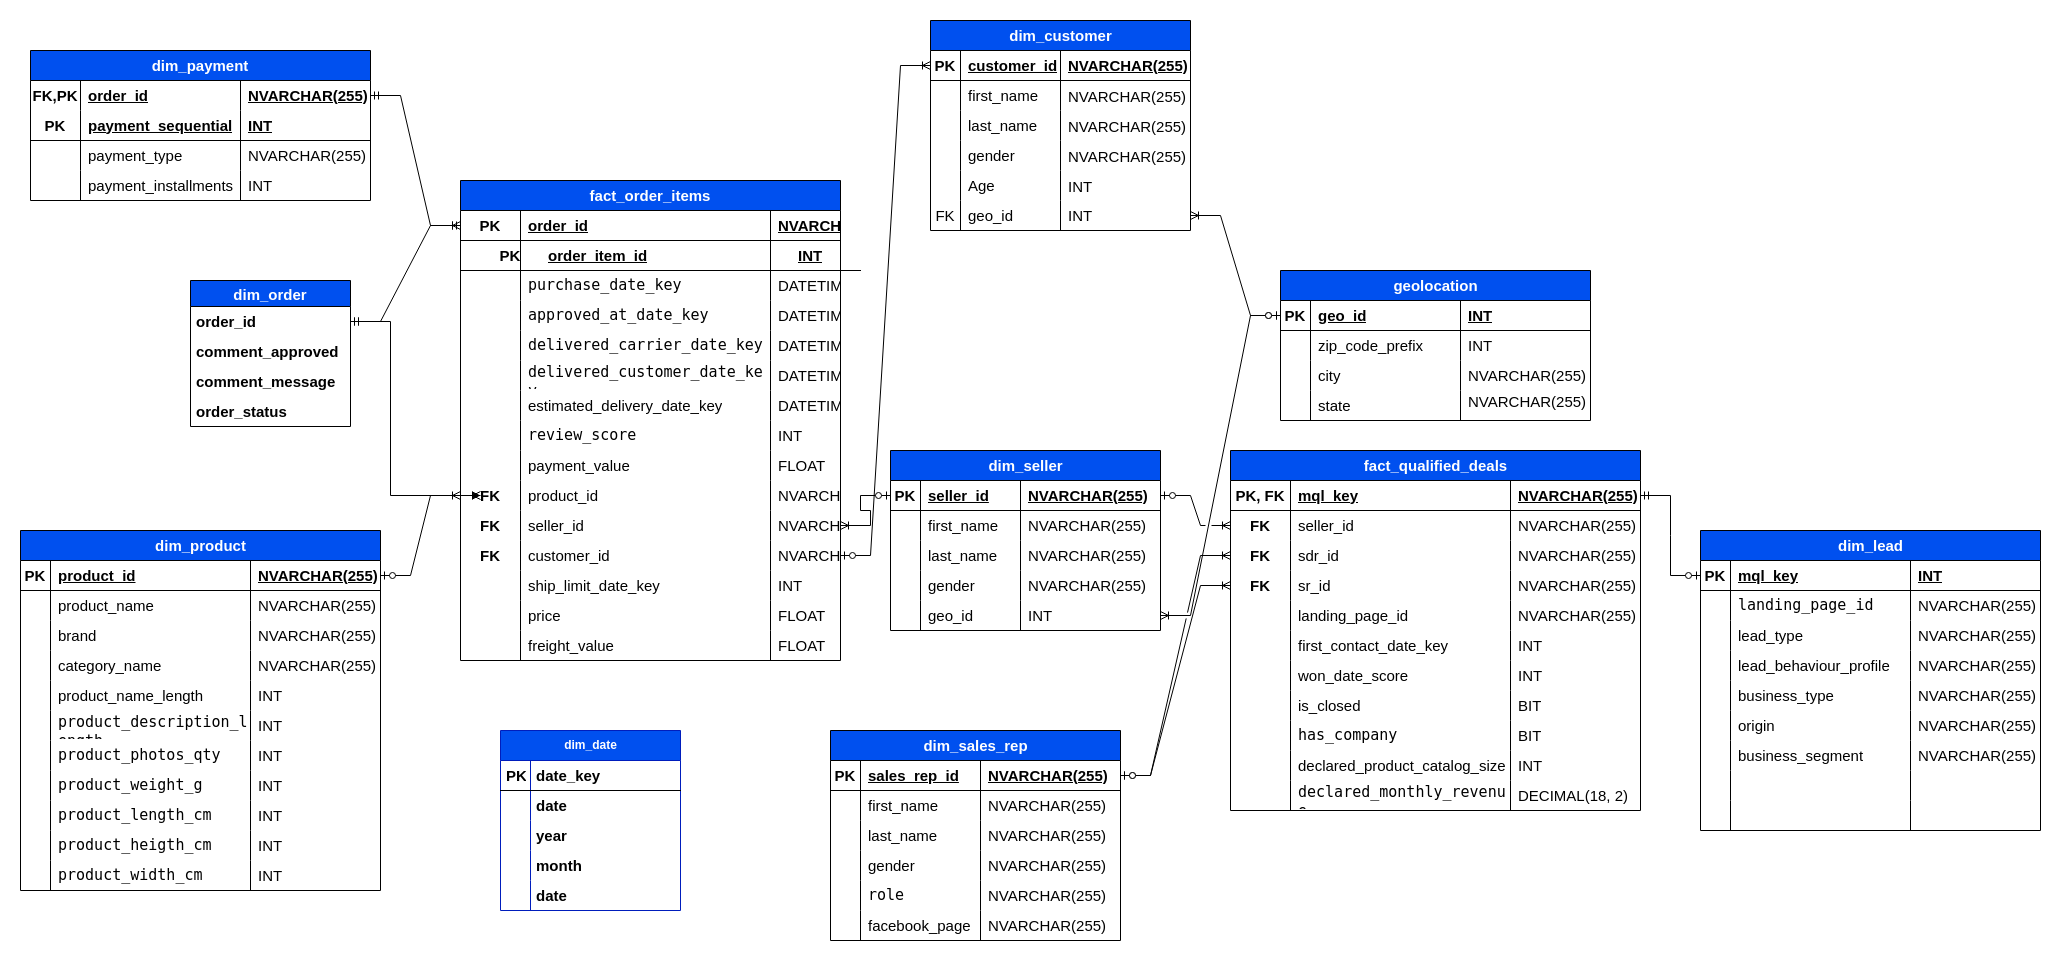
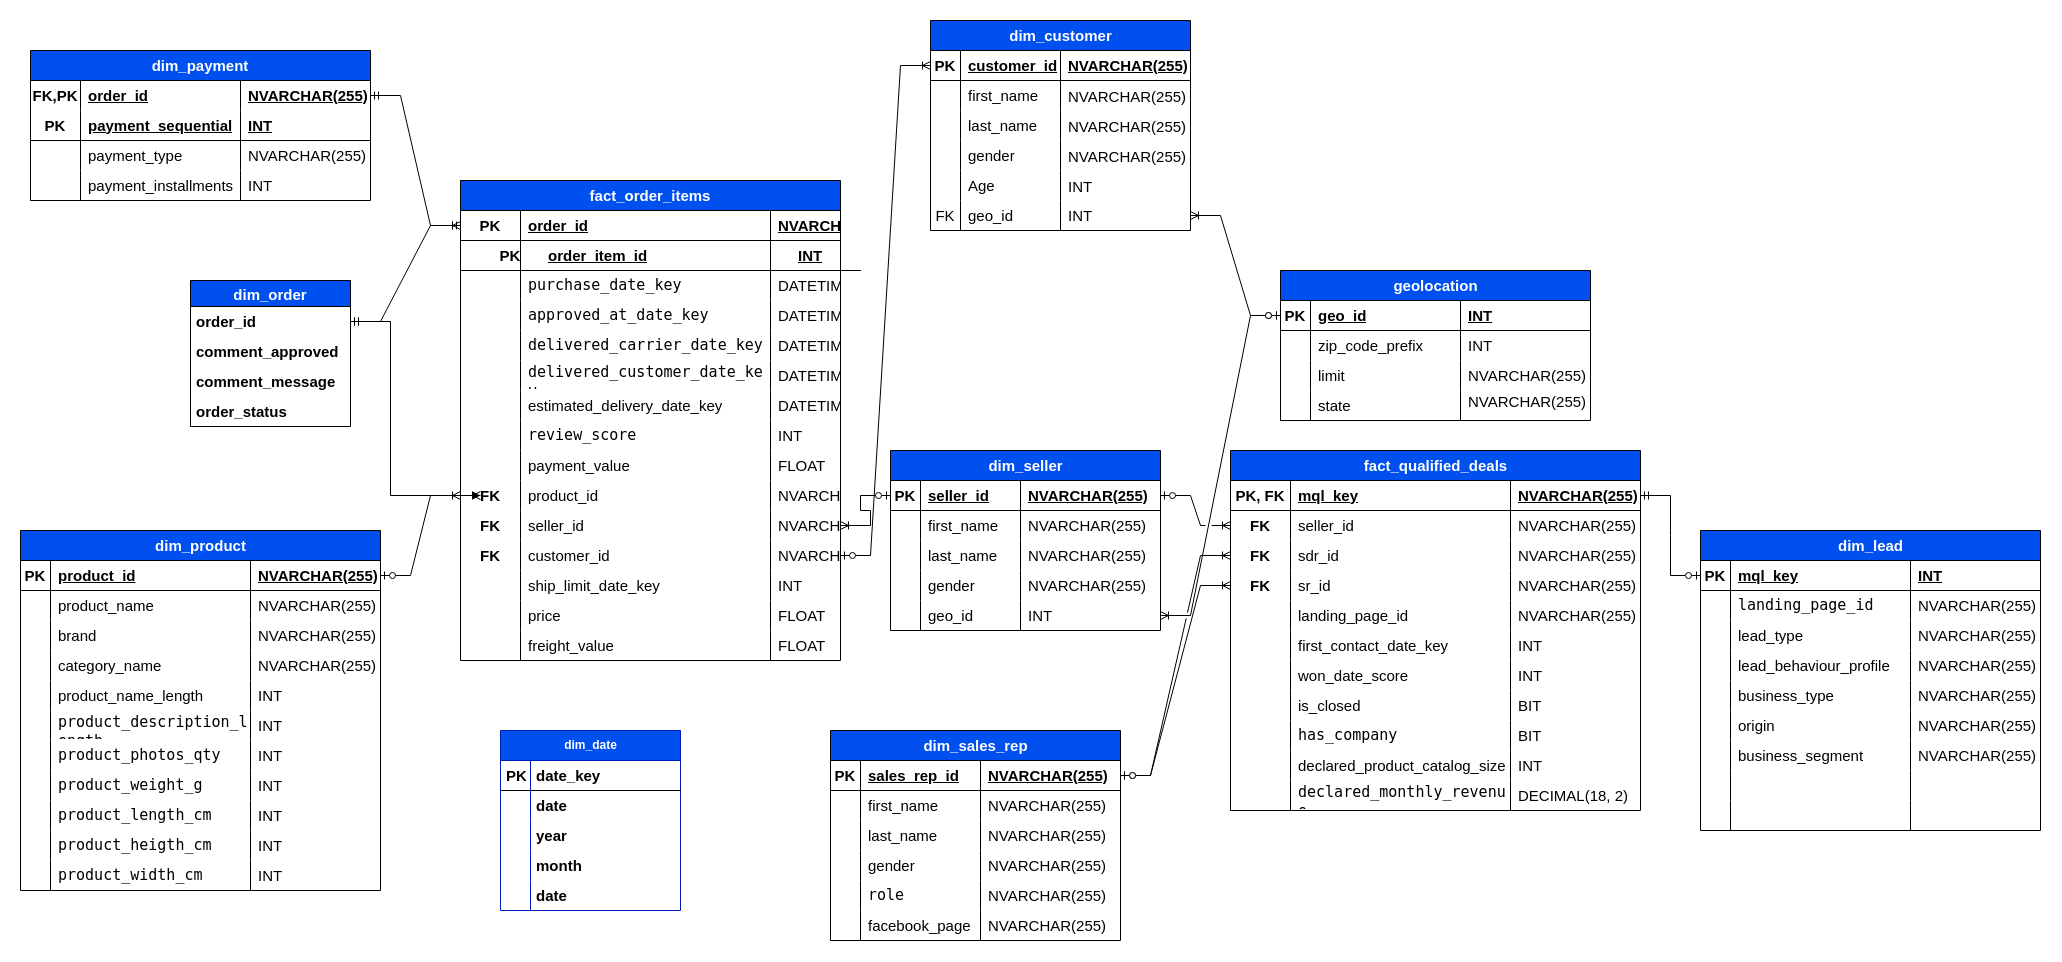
- <mxCell id="99" value="city" style="shape=partialRectangle;connectable=0;fillColor=none;top=0;left=0;bottom=0;right=0;align=left;spacingLeft=6;overflow=hidden;whiteSpace=wrap;html=1;fontSize=15;fontColor=#000000;labelBorderColor=none;labelBackgroundColor=none;strokeColor=#000000;" parent="97" vertex="1"><mxGeometry x="30" width="150" height="30" as="geometry"><mxRectangle width="150" height="30" as="alternateBounds" /></mxGeometry></mxCell>
+ <mxCell id="99" value="limit" style="shape=partialRectangle;connectable=0;fillColor=none;top=0;left=0;bottom=0;right=0;align=left;spacingLeft=6;overflow=hidden;whiteSpace=wrap;html=1;fontSize=15;fontColor=#000000;labelBorderColor=none;labelBackgroundColor=none;strokeColor=#000000;" parent="97" vertex="1"><mxGeometry x="30" width="150" height="30" as="geometry"><mxRectangle width="150" height="30" as="alternateBounds" /></mxGeometry></mxCell>
